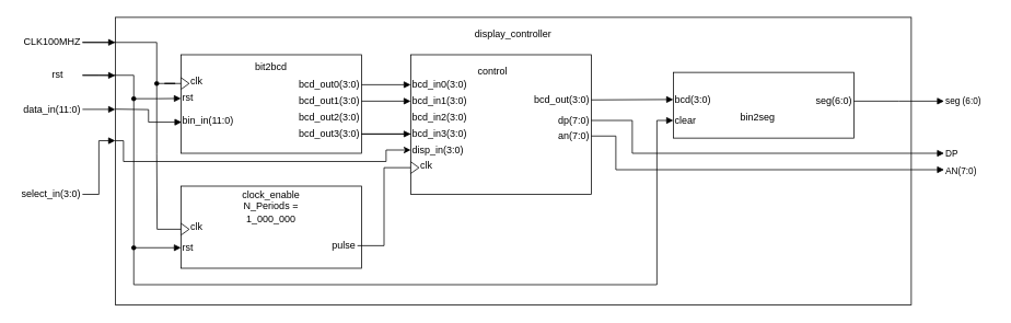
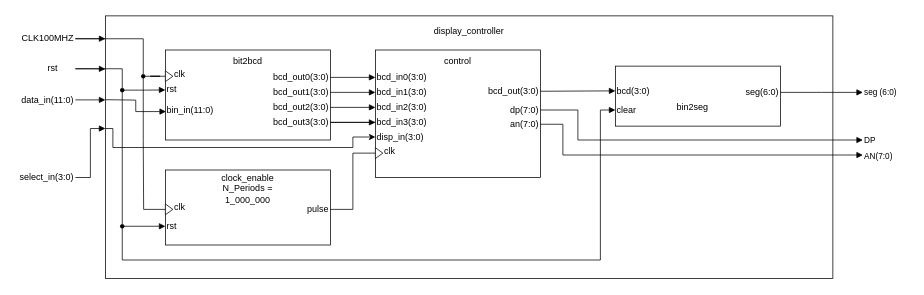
- <mxCell id="23" value="control" style="text;html=1;align=center;verticalAlign=middle;whiteSpace=wrap;rounded=0;" vertex="1" parent="1"><mxGeometry x="570" y="71" width="60" height="30" as="geometry" /></mxCell>
+ <mxCell id="23" value="control" style="text;html=1;align=center;verticalAlign=middle;whiteSpace=wrap;rounded=0;" vertex="1" parent="1"><mxGeometry x="580" y="66" width="60" height="30" as="geometry" /></mxCell>
+ <mxCell id="42" value="" style="endArrow=block;html=1;rounded=0;exitX=1;exitY=0.5;exitDx=0;exitDy=0;entryX=0;entryY=0.5;entryDx=0;entryDy=0;endFill=1;" edge="1" parent="1" source="18" target="26"><mxGeometry width="50" height="50" relative="1" as="geometry"><mxPoint x="380" y="156" as="sourcePoint" /><mxPoint x="430" y="106" as="targetPoint" /></mxGeometry></mxCell>
- <mxCell id="38" value="pulse" style="text;html=1;align=right;verticalAlign=middle;whiteSpace=wrap;rounded=0;" vertex="1" parent="1"><mxGeometry x="375" y="283.5" width="60" height="30" as="geometry" /></mxCell>
+ <mxCell id="38" value="pulse" style="text;html=1;align=right;verticalAlign=middle;whiteSpace=wrap;rounded=0;" vertex="1" parent="1"><mxGeometry x="380" y="263.5" width="60" height="30" as="geometry" /></mxCell>
